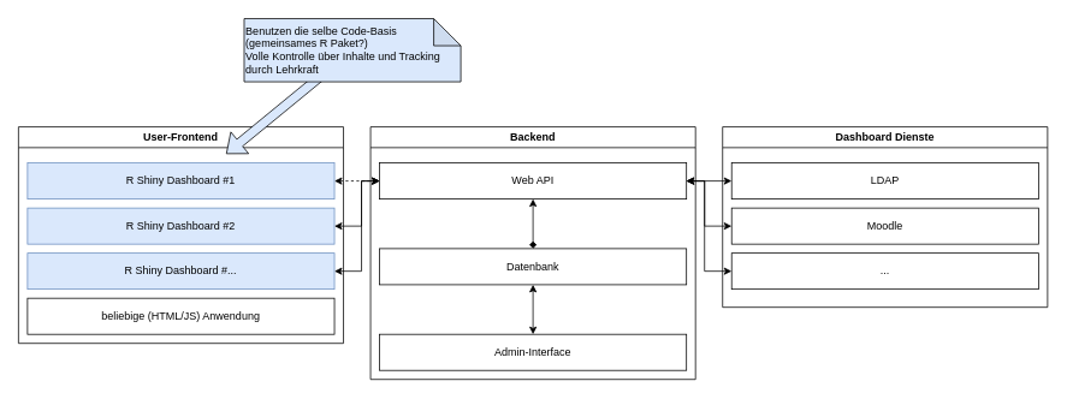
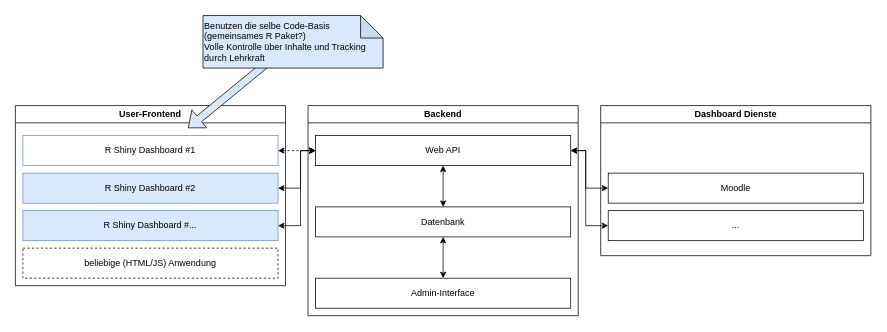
- <mxCell id="3" value="R Shiny Dashboard #1" style="rounded=0;whiteSpace=wrap;html=1;fillColor=#dae8fc;strokeColor=#6c8ebf;" parent="2" vertex="1"><mxGeometry x="10" y="40" width="340" height="40" as="geometry" /></mxCell>
+ <mxCell id="3" value="R Shiny Dashboard #1" style="rounded=0;whiteSpace=wrap;html=1;fillColor=#ffffff;strokeColor=#6c8ebf;" parent="2" vertex="1"><mxGeometry x="10" y="40" width="340" height="40" as="geometry" /></mxCell>
- <mxCell id="20" style="edgeStyle=orthogonalEdgeStyle;rounded=0;orthogonalLoop=1;jettySize=auto;html=1;startArrow=classic;startFill=1;" parent="1" source="9" target="14" edge="1"><mxGeometry relative="1" as="geometry" /></mxCell>
- <mxCell id="14" value="LDAP" style="rounded=0;whiteSpace=wrap;html=1;" parent="13" vertex="1"><mxGeometry x="10" y="40" width="340" height="40" as="geometry" /></mxCell>
- <mxCell id="8" style="edgeStyle=orthogonalEdgeStyle;rounded=0;orthogonalLoop=1;jettySize=auto;html=1;startArrow=classic;startFill=1;endArrow=diamond;" parent="7" source="9" target="11" edge="1"><mxGeometry relative="1" as="geometry" /></mxCell>
+ <mxCell id="8" style="edgeStyle=orthogonalEdgeStyle;rounded=0;orthogonalLoop=1;jettySize=auto;html=1;startArrow=classic;startFill=1;" parent="7" source="9" target="11" edge="1"><mxGeometry relative="1" as="geometry" /></mxCell>
- <mxCell id="6" value="beliebige (HTML/JS) Anwendung" style="rounded=0;whiteSpace=wrap;html=1;" parent="2" vertex="1"><mxGeometry x="10" y="190" width="340" height="40" as="geometry" /></mxCell>
+ <mxCell id="6" value="beliebige (HTML/JS) Anwendung" style="rounded=0;whiteSpace=wrap;html=1;dashed=1;" parent="2" vertex="1"><mxGeometry x="10" y="190" width="340" height="40" as="geometry" /></mxCell>
